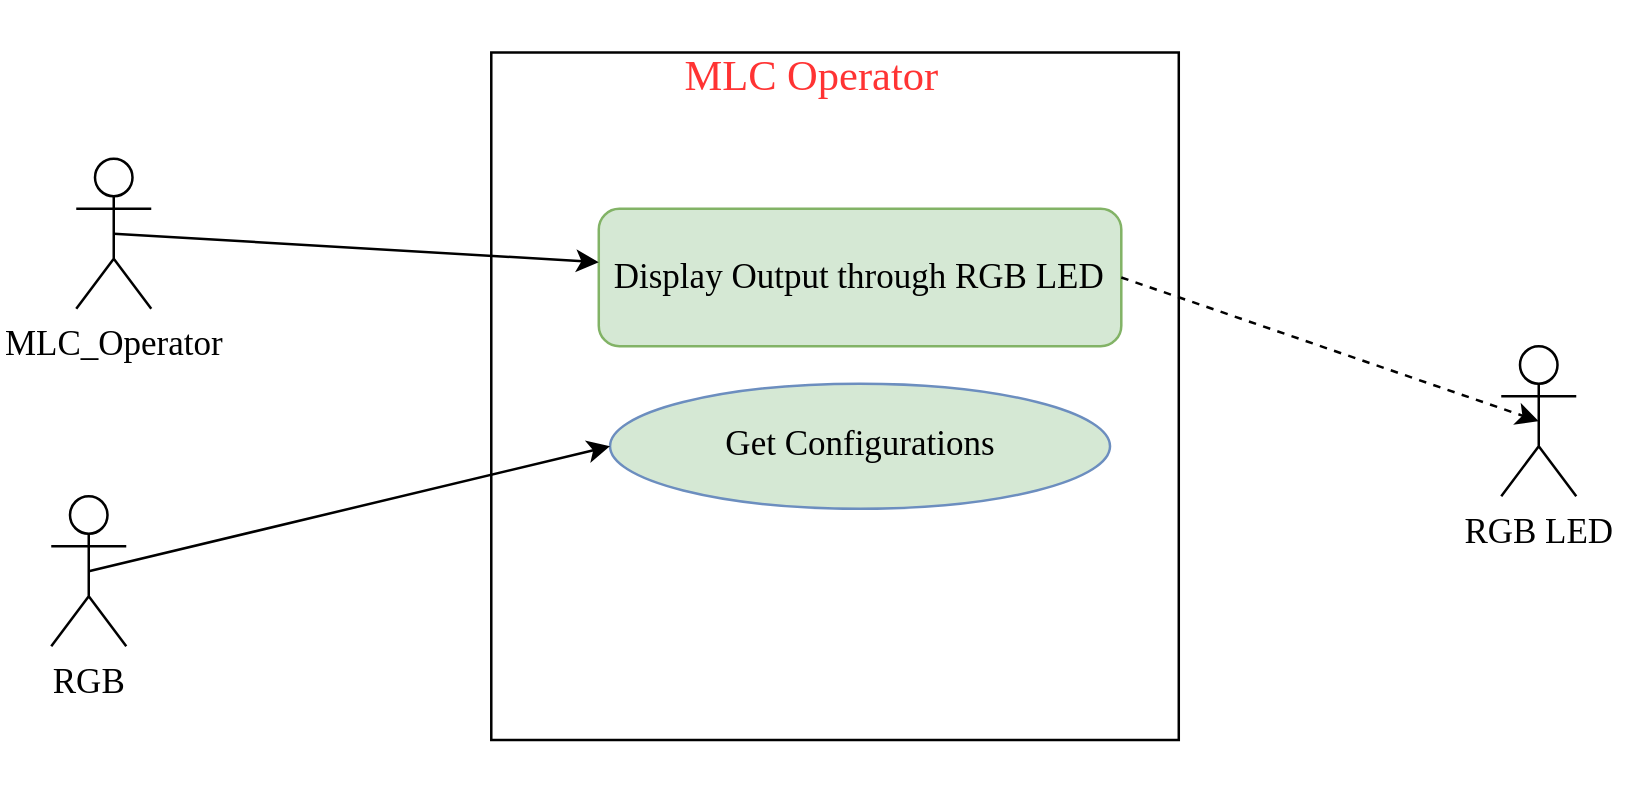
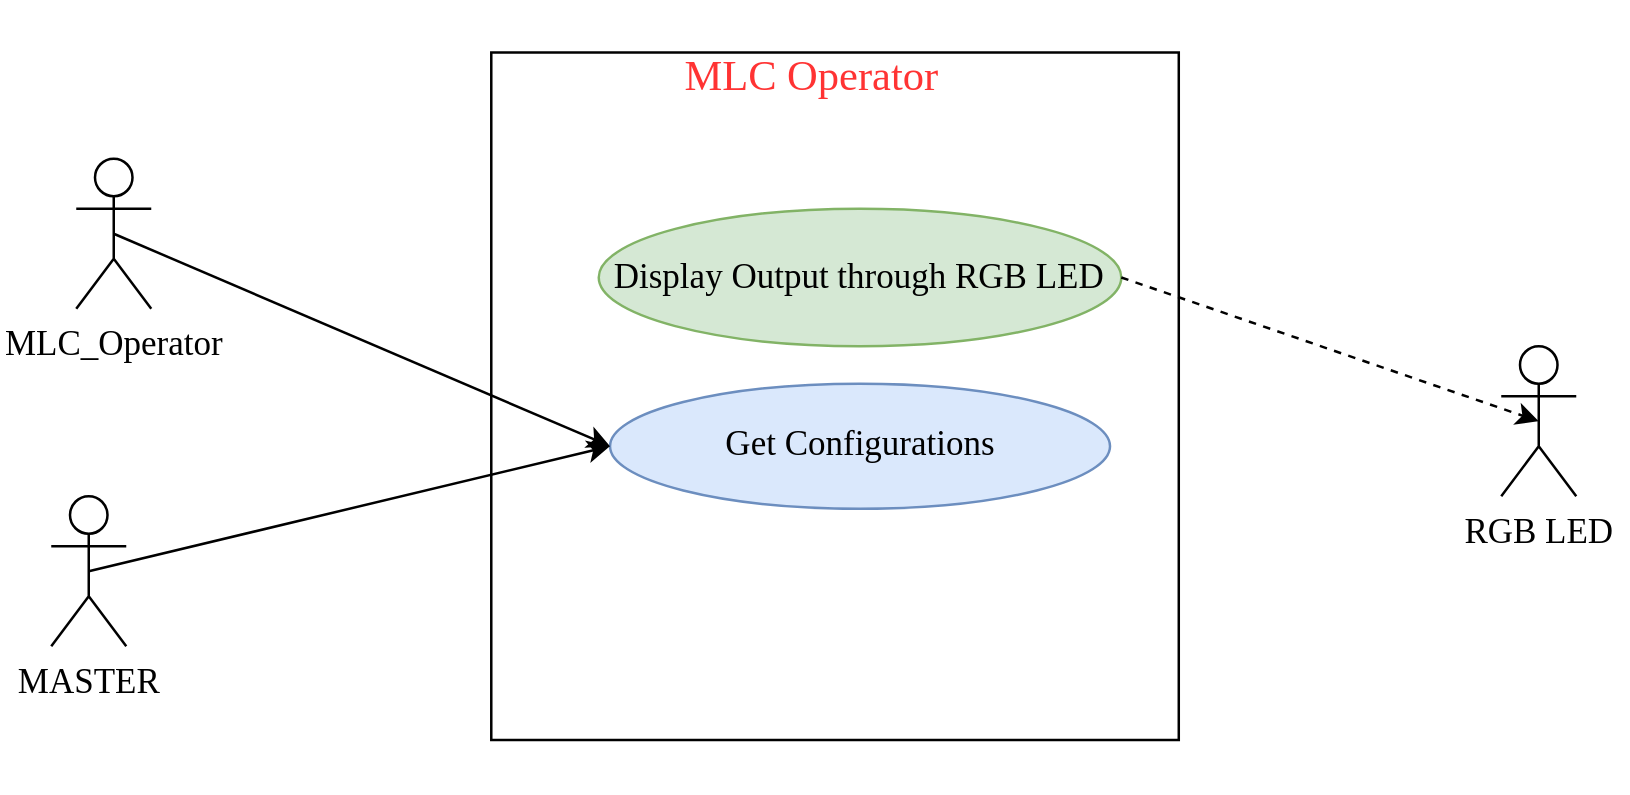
- <mxCell id="7" value="" style="endArrow=classic;html=1;exitX=0.5;exitY=0.5;exitDx=0;exitDy=0;exitPerimeter=0;" edge="1" parent="1" source="5" target="4"><mxGeometry width="50" height="50" relative="1" as="geometry"><mxPoint x="70" y="143" as="sourcePoint" /><mxPoint x="120" y="93" as="targetPoint" /></mxGeometry></mxCell>
+ <mxCell id="7" value="" style="endArrow=classic;html=1;exitX=0.5;exitY=0.5;exitDx=0;exitDy=0;exitPerimeter=0;entryX=0;entryY=0.5;entryDx=0;entryDy=0;" edge="1" parent="1" source="5" target="3"><mxGeometry width="50" height="50" relative="1" as="geometry"><mxPoint x="70" y="143" as="sourcePoint" /><mxPoint x="120" y="93" as="targetPoint" /></mxGeometry></mxCell>
- <mxCell id="4" value="&lt;font style=&quot;font-size: 14px&quot; face=&quot;Times New Roman&quot;&gt;Display Output through RGB LED&lt;/font&gt;" style="whiteSpace=wrap;html=1;fillColor=#d5e8d4;strokeColor=#82b366;rounded=1;" vertex="1" parent="1"><mxGeometry x="239.01" y="83" width="209.01" height="55" as="geometry" /></mxCell>
+ <mxCell id="4" value="&lt;font style=&quot;font-size: 14px&quot; face=&quot;Times New Roman&quot;&gt;Display Output through RGB LED&lt;/font&gt;" style="ellipse;whiteSpace=wrap;html=1;fillColor=#d5e8d4;strokeColor=#82b366;" vertex="1" parent="1"><mxGeometry x="239.01" y="83" width="209.01" height="55" as="geometry" /></mxCell>
- <mxCell id="3" value="&lt;font style=&quot;font-size: 14px&quot; face=&quot;Times New Roman&quot;&gt;Get Configurations&lt;/font&gt;" style="ellipse;whiteSpace=wrap;html=1;fillColor=#d5e8d4;strokeColor=#6c8ebf;" vertex="1" parent="1"><mxGeometry x="243.51" y="153" width="200" height="50" as="geometry" /></mxCell>
+ <mxCell id="3" value="&lt;font style=&quot;font-size: 14px&quot; face=&quot;Times New Roman&quot;&gt;Get Configurations&lt;/font&gt;" style="ellipse;whiteSpace=wrap;html=1;fillColor=#dae8fc;strokeColor=#6c8ebf;" vertex="1" parent="1"><mxGeometry x="243.51" y="153" width="200" height="50" as="geometry" /></mxCell>
- <mxCell id="10" value="&lt;font face=&quot;Times New Roman&quot;&gt;&lt;span style=&quot;font-size: 14px&quot;&gt;RGB&lt;/span&gt;&lt;/font&gt;" style="shape=umlActor;verticalLabelPosition=bottom;verticalAlign=top;html=1;" vertex="1" parent="1"><mxGeometry x="20" y="198" width="30" height="60" as="geometry" /></mxCell>
+ <mxCell id="10" value="&lt;font face=&quot;Times New Roman&quot;&gt;&lt;span style=&quot;font-size: 14px&quot;&gt;MASTER&lt;/span&gt;&lt;/font&gt;" style="shape=umlActor;verticalLabelPosition=bottom;verticalAlign=top;html=1;" vertex="1" parent="1"><mxGeometry x="20" y="198" width="30" height="60" as="geometry" /></mxCell>
